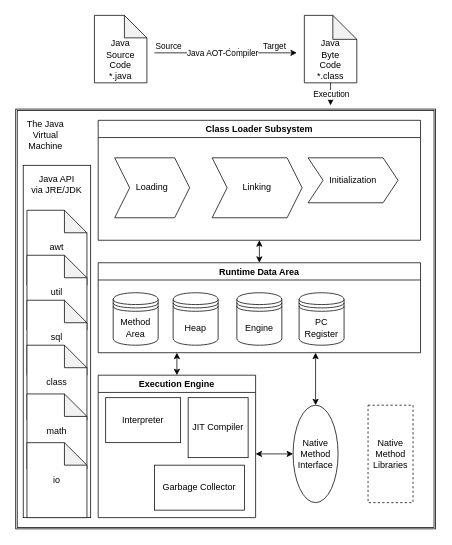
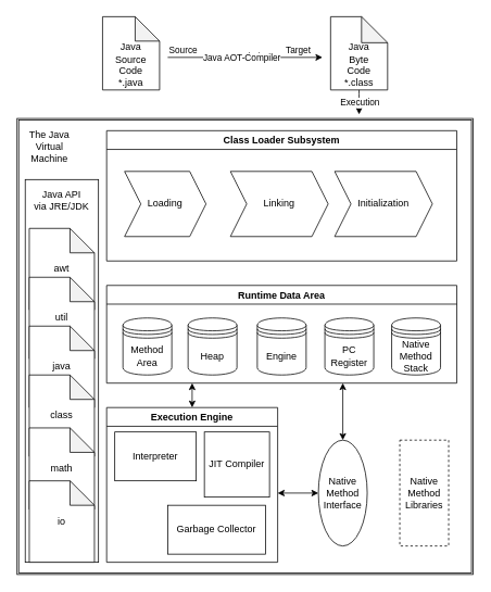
- <mxCell id="13" value="Initialization" style="shape=step;perimeter=stepPerimeter;whiteSpace=wrap;html=1;fixedSize=1;" parent="1" vertex="1"><mxGeometry x="410" y="210" width="120" height="60" as="geometry" /></mxCell>
+ <mxCell id="13" value="Initialization" style="shape=step;perimeter=stepPerimeter;whiteSpace=wrap;html=1;fixedSize=1;" parent="1" vertex="1"><mxGeometry x="410" y="210" width="120" height="80" as="geometry" /></mxCell>
- <mxCell id="38" value="" style="endArrow=classic;startArrow=classic;html=1;exitX=0.5;exitY=0;exitDx=0;exitDy=0;entryX=0.5;entryY=1;entryDx=0;entryDy=0;" parent="1" source="14" target="10" edge="1"><mxGeometry width="50" height="50" relative="1" as="geometry"><mxPoint x="370" y="470" as="sourcePoint" /><mxPoint x="420" y="420" as="targetPoint" /></mxGeometry></mxCell>
+ <mxCell id="19" value="Native Method Stack" style="shape=datastore;whiteSpace=wrap;html=1;" parent="1" vertex="1"><mxGeometry x="480" y="390" width="60" height="70" as="geometry" /></mxCell>
- <mxCell id="29" value="sql" style="shape=note;whiteSpace=wrap;html=1;backgroundOutline=1;darkOpacity=0.05;" parent="1" vertex="1"><mxGeometry x="35" y="400" width="80" height="100" as="geometry" /></mxCell>
+ <mxCell id="29" value="java" style="shape=note;whiteSpace=wrap;html=1;backgroundOutline=1;darkOpacity=0.05;" parent="1" vertex="1"><mxGeometry x="35" y="400" width="80" height="100" as="geometry" /></mxCell>
